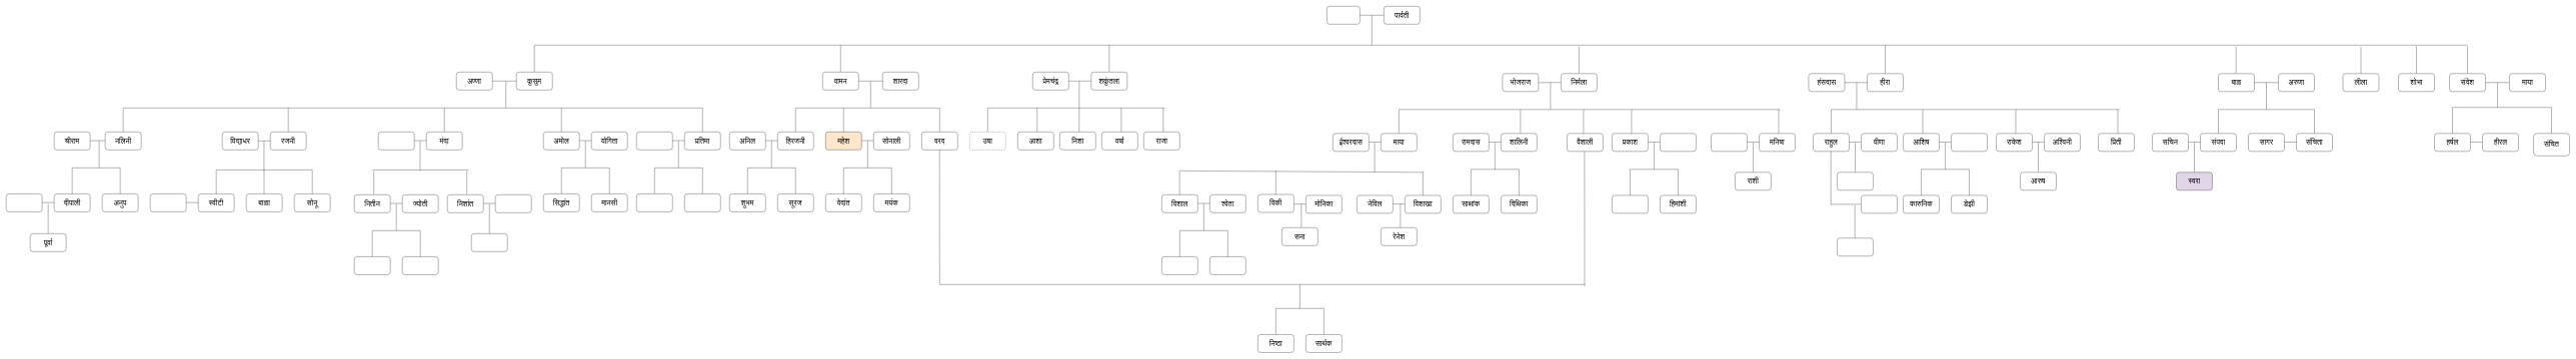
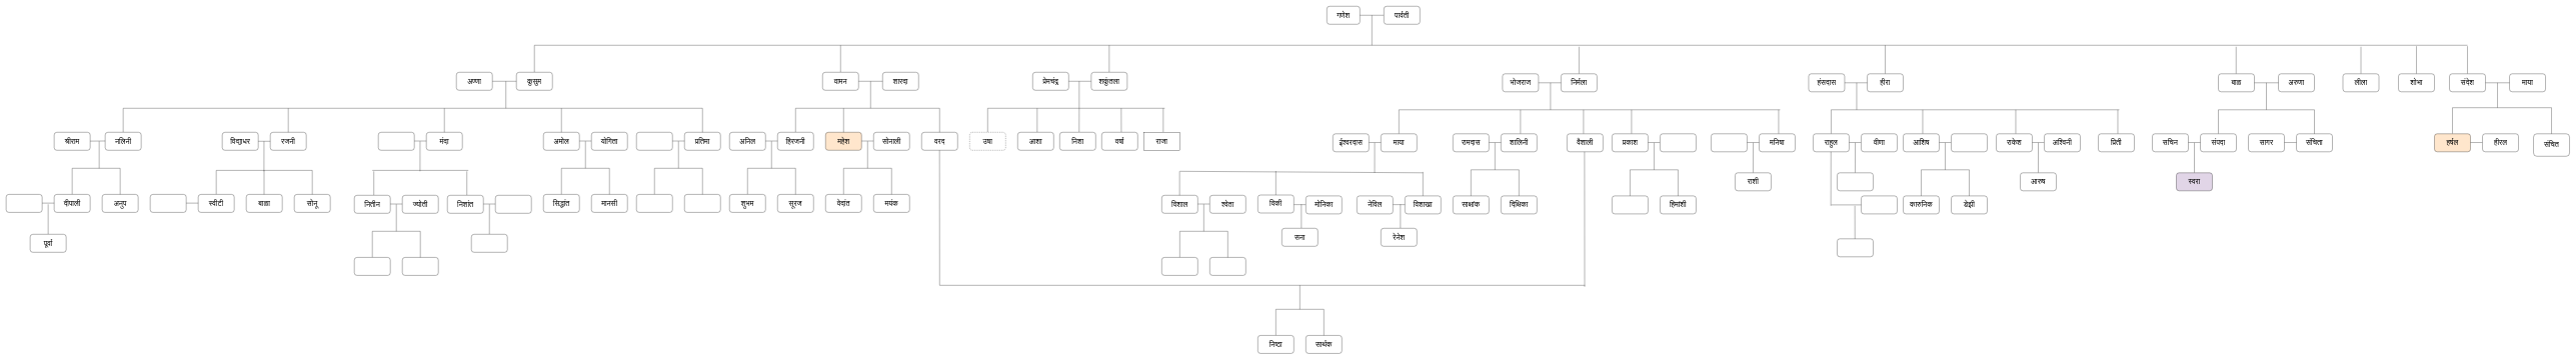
+ <mxCell id="21" value="गणेश" style="text;html=1;strokeColor=none;fillColor=none;align=center;verticalAlign=middle;whiteSpace=wrap;rounded=0;fontSize=24;" parent="1" vertex="1"><mxGeometry x="4445" y="35" width="60" height="30" as="geometry" /></mxCell>
- <mxCell id="64" value="&lt;font style=&quot;font-size: 24px&quot;&gt;राजा&lt;/font&gt;" style="rounded=1;whiteSpace=wrap;html=1;" parent="1" vertex="1"><mxGeometry x="3810" y="440" width="120" height="60" as="geometry" /></mxCell>
+ <mxCell id="64" value="&lt;font style=&quot;font-size: 24px&quot;&gt;राजा&lt;/font&gt;" style="whiteSpace=wrap;html=1;rounded=0;" parent="1" vertex="1"><mxGeometry x="3810" y="440" width="120" height="60" as="geometry" /></mxCell>
- <mxCell id="118" value="हर्षल" style="rounded=1;whiteSpace=wrap;html=1;fontSize=24;" parent="1" vertex="1"><mxGeometry x="8110" y="445" width="120" height="60" as="geometry" /></mxCell>
+ <mxCell id="118" value="हर्षल" style="rounded=1;whiteSpace=wrap;html=1;fontSize=24;fillColor=#ffe6cc;" parent="1" vertex="1"><mxGeometry x="8110" y="445" width="120" height="60" as="geometry" /></mxCell>
